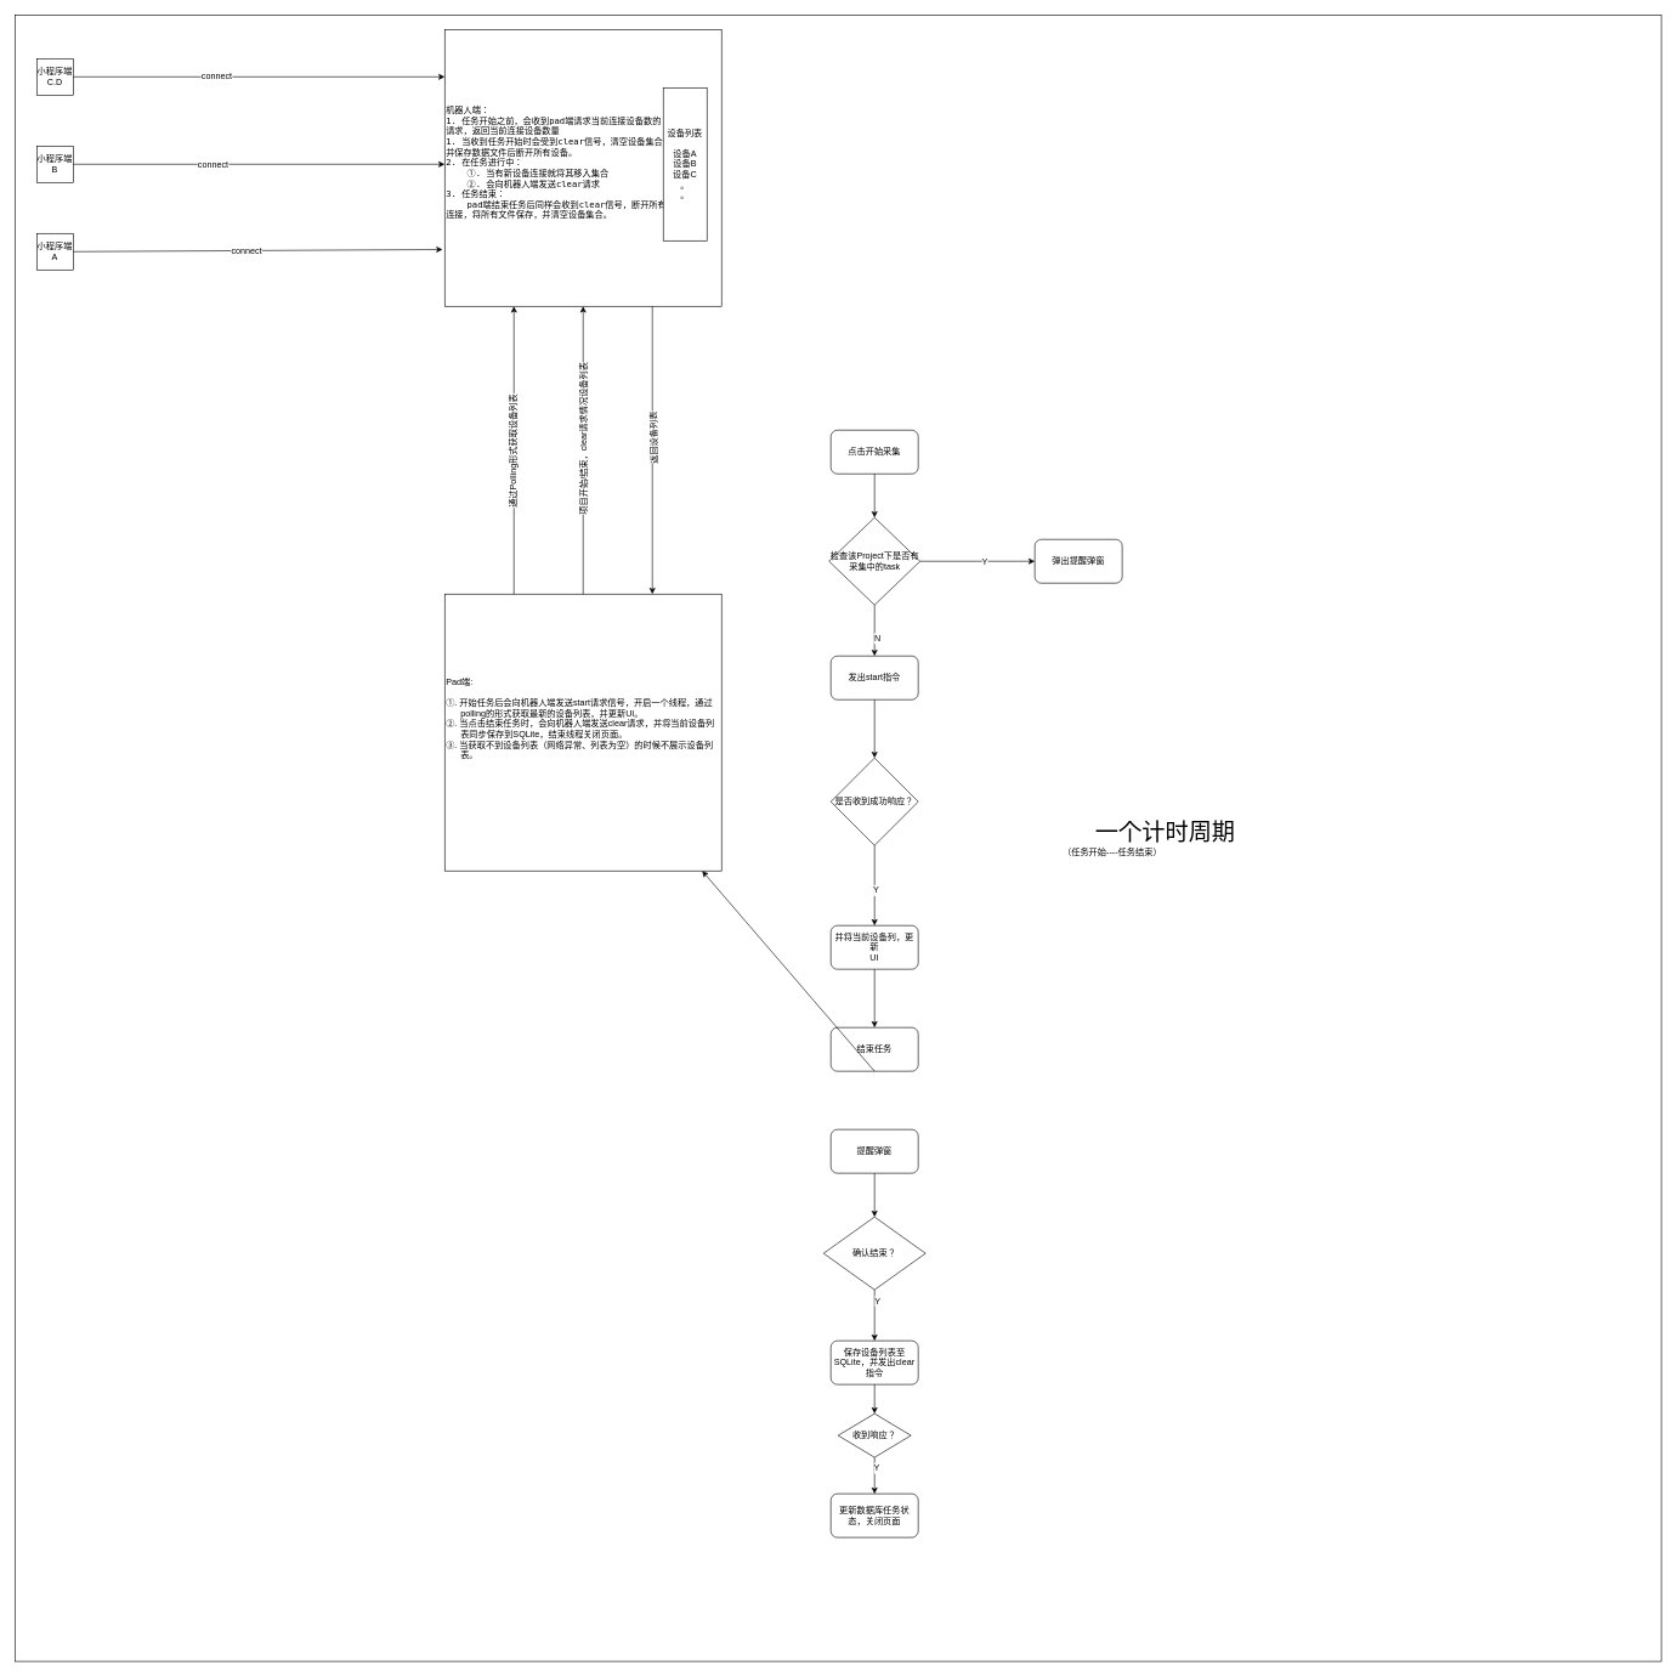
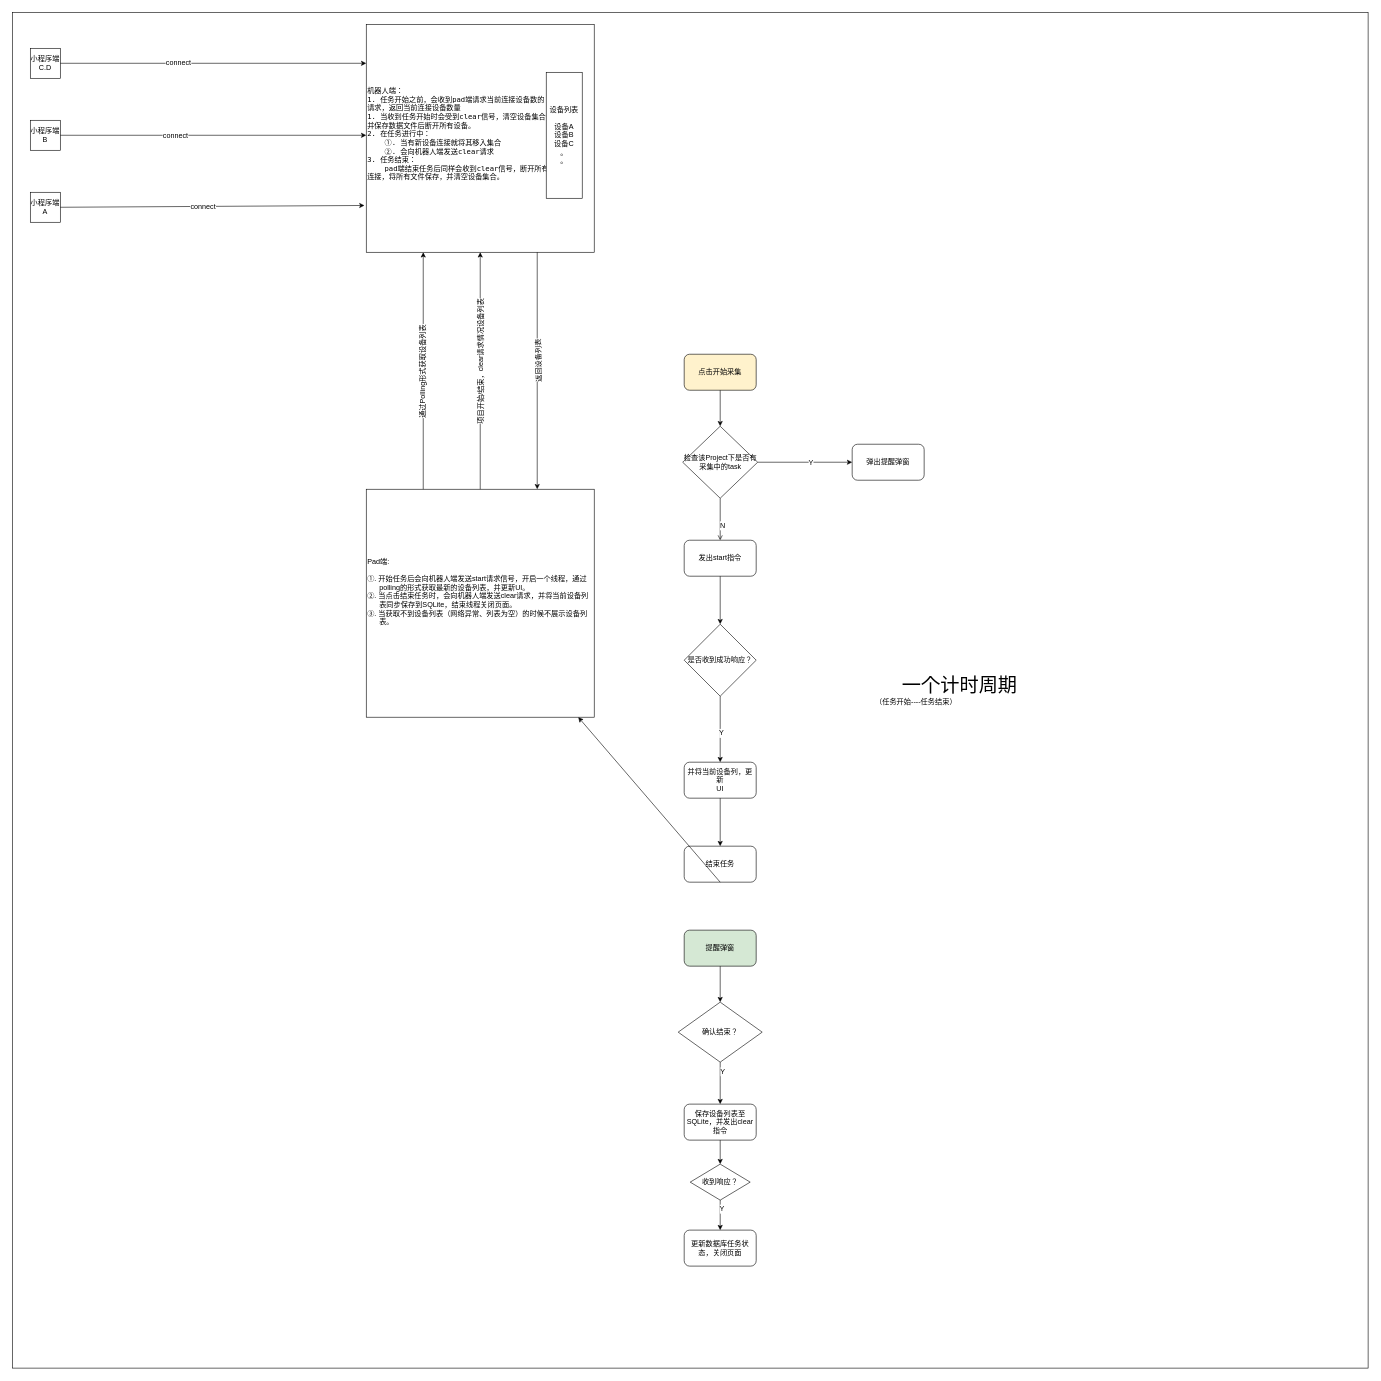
- <mxCell id="21" value="点击开始采集" style="rounded=1;whiteSpace=wrap;html=1;" vertex="1" parent="1"><mxGeometry x="1140" y="590" width="120" height="60" as="geometry" /></mxCell>
+ <mxCell id="21" value="点击开始采集" style="rounded=1;whiteSpace=wrap;html=1;fillColor=#fff2cc;" vertex="1" parent="1"><mxGeometry x="1140" y="590" width="120" height="60" as="geometry" /></mxCell>
- <mxCell id="24" value="" style="endArrow=classic;html=1;exitX=0.5;exitY=1;exitDx=0;exitDy=0;entryX=0.5;entryY=0;entryDx=0;entryDy=0;" edge="1" parent="1" source="31" target="22"><mxGeometry width="50" height="50" relative="1" as="geometry"><mxPoint x="1200" y="770" as="sourcePoint" /><mxPoint x="1350" y="810" as="targetPoint" /></mxGeometry></mxCell>
+ <mxCell id="24" value="" style="endArrow=open;html=1;exitX=0.5;exitY=1;exitDx=0;exitDy=0;entryX=0.5;entryY=0;entryDx=0;entryDy=0;" edge="1" parent="1" source="31" target="22"><mxGeometry width="50" height="50" relative="1" as="geometry"><mxPoint x="1200" y="770" as="sourcePoint" /><mxPoint x="1350" y="810" as="targetPoint" /></mxGeometry></mxCell>
- <mxCell id="37" value="提醒弹窗" style="rounded=1;whiteSpace=wrap;html=1;strokeColor=#000000;" vertex="1" parent="1"><mxGeometry x="1140" y="1550" width="120" height="60" as="geometry" /></mxCell>
+ <mxCell id="37" value="提醒弹窗" style="rounded=1;whiteSpace=wrap;html=1;strokeColor=#000000;fillColor=#d5e8d4;" vertex="1" parent="1"><mxGeometry x="1140" y="1550" width="120" height="60" as="geometry" /></mxCell>
